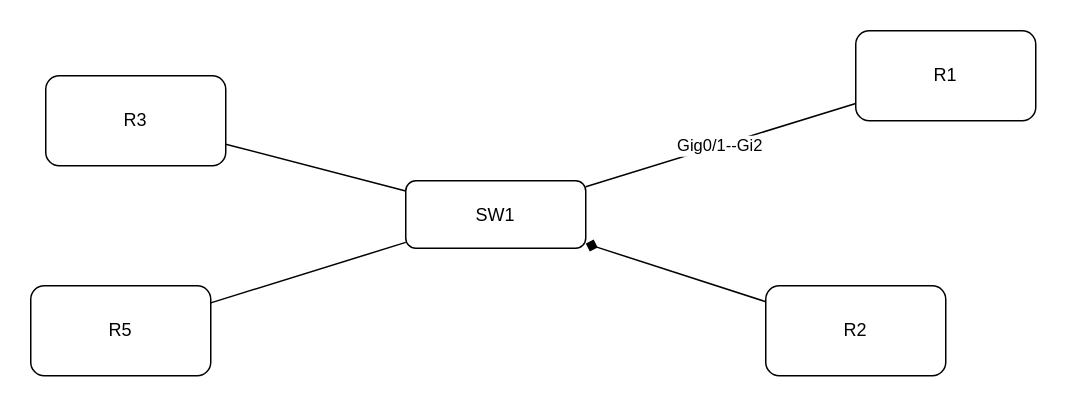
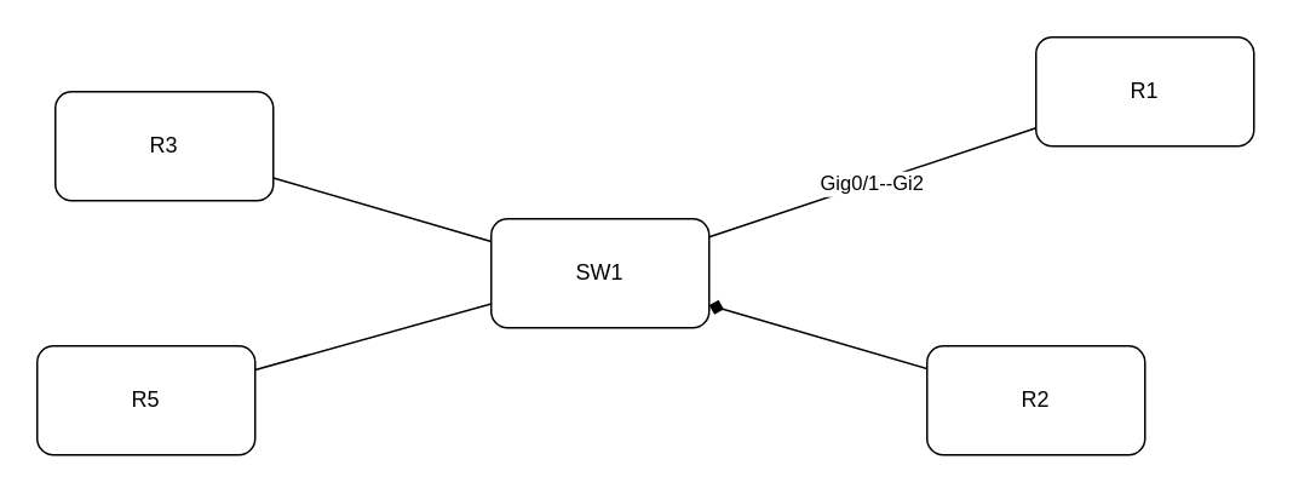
- <mxCell id="2" value="SW1" style="rounded=1;whiteSpace=wrap;html=1;" parent="1" vertex="1"><mxGeometry x="270" y="120" width="120" height="45" as="geometry" /></mxCell>
+ <mxCell id="2" value="SW1" style="rounded=1;whiteSpace=wrap;html=1;" parent="1" vertex="1"><mxGeometry x="270" y="120" width="120" height="60" as="geometry" /></mxCell>
